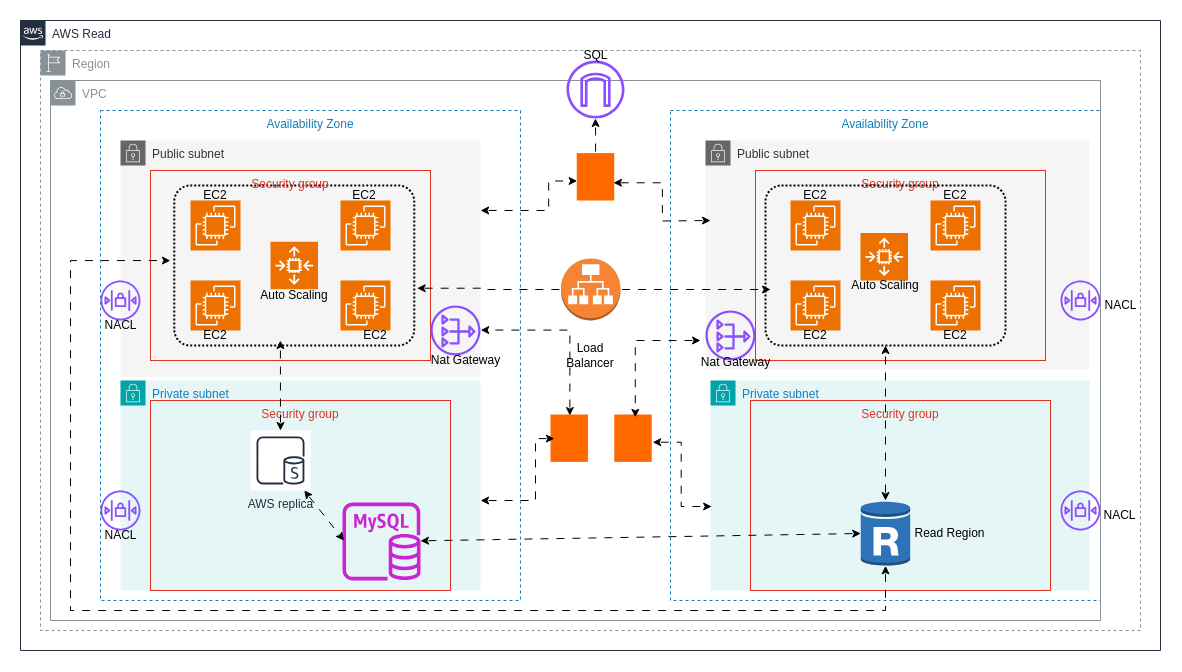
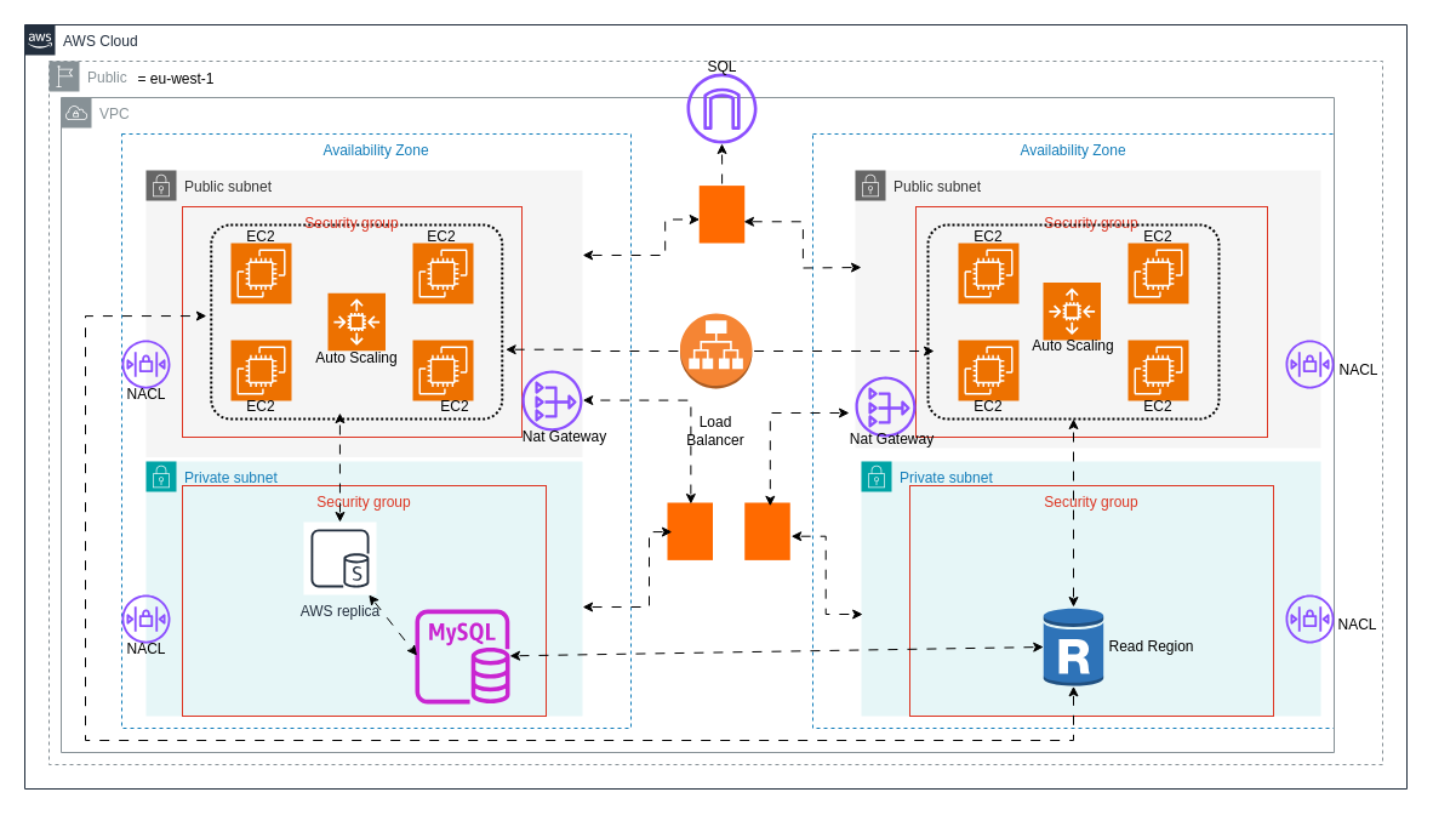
- <mxCell id="3" value="AWS Read" style="points=[[0,0],[0.25,0],[0.5,0],[0.75,0],[1,0],[1,0.25],[1,0.5],[1,0.75],[1,1],[0.75,1],[0.5,1],[0.25,1],[0,1],[0,0.75],[0,0.5],[0,0.25]];outlineConnect=0;gradientColor=none;html=1;whiteSpace=wrap;fontSize=12;fontStyle=0;shape=mxgraph.aws4.group;grIcon=mxgraph.aws4.group_aws_cloud_alt;strokeColor=#232F3E;fillColor=none;verticalAlign=top;align=left;spacingLeft=30;fontColor=#232F3E;dashed=0;labelBackgroundColor=#ffffff;container=1;pointerEvents=0;collapsible=0;recursiveResize=0;" parent="1" vertex="1"><mxGeometry x="20" y="20" width="1140" height="630" as="geometry" /></mxCell>
+ <mxCell id="3" value="AWS Cloud" style="points=[[0,0],[0.25,0],[0.5,0],[0.75,0],[1,0],[1,0.25],[1,0.5],[1,0.75],[1,1],[0.75,1],[0.5,1],[0.25,1],[0,1],[0,0.75],[0,0.5],[0,0.25]];outlineConnect=0;gradientColor=none;html=1;whiteSpace=wrap;fontSize=12;fontStyle=0;shape=mxgraph.aws4.group;grIcon=mxgraph.aws4.group_aws_cloud_alt;strokeColor=#232F3E;fillColor=none;verticalAlign=top;align=left;spacingLeft=30;fontColor=#232F3E;dashed=0;labelBackgroundColor=#ffffff;container=1;pointerEvents=0;collapsible=0;recursiveResize=0;" parent="1" vertex="1"><mxGeometry x="20" y="20" width="1140" height="630" as="geometry" /></mxCell>
- <mxCell id="4" value="Region" style="sketch=0;outlineConnect=0;gradientColor=none;html=1;whiteSpace=wrap;fontSize=12;fontStyle=0;shape=mxgraph.aws4.group;grIcon=mxgraph.aws4.group_region;strokeColor=#879196;fillColor=none;verticalAlign=top;align=left;spacingLeft=30;fontColor=#879196;dashed=1;" vertex="1" parent="1"><mxGeometry x="40" y="50" width="1100" height="580" as="geometry" /></mxCell>
+ <mxCell id="4" value="Public" style="sketch=0;outlineConnect=0;gradientColor=none;html=1;whiteSpace=wrap;fontSize=12;fontStyle=0;shape=mxgraph.aws4.group;grIcon=mxgraph.aws4.group_region;strokeColor=#879196;fillColor=none;verticalAlign=top;align=left;spacingLeft=30;fontColor=#879196;dashed=1;" vertex="1" parent="1"><mxGeometry x="40" y="50" width="1100" height="580" as="geometry" /></mxCell>
+ <mxCell id="6" value="= eu-west-1" style="text;strokeColor=none;align=center;fillColor=none;html=1;verticalAlign=middle;whiteSpace=wrap;rounded=0;" vertex="1" parent="1"><mxGeometry x="110" y="50" width="70" height="30" as="geometry" /></mxCell>
